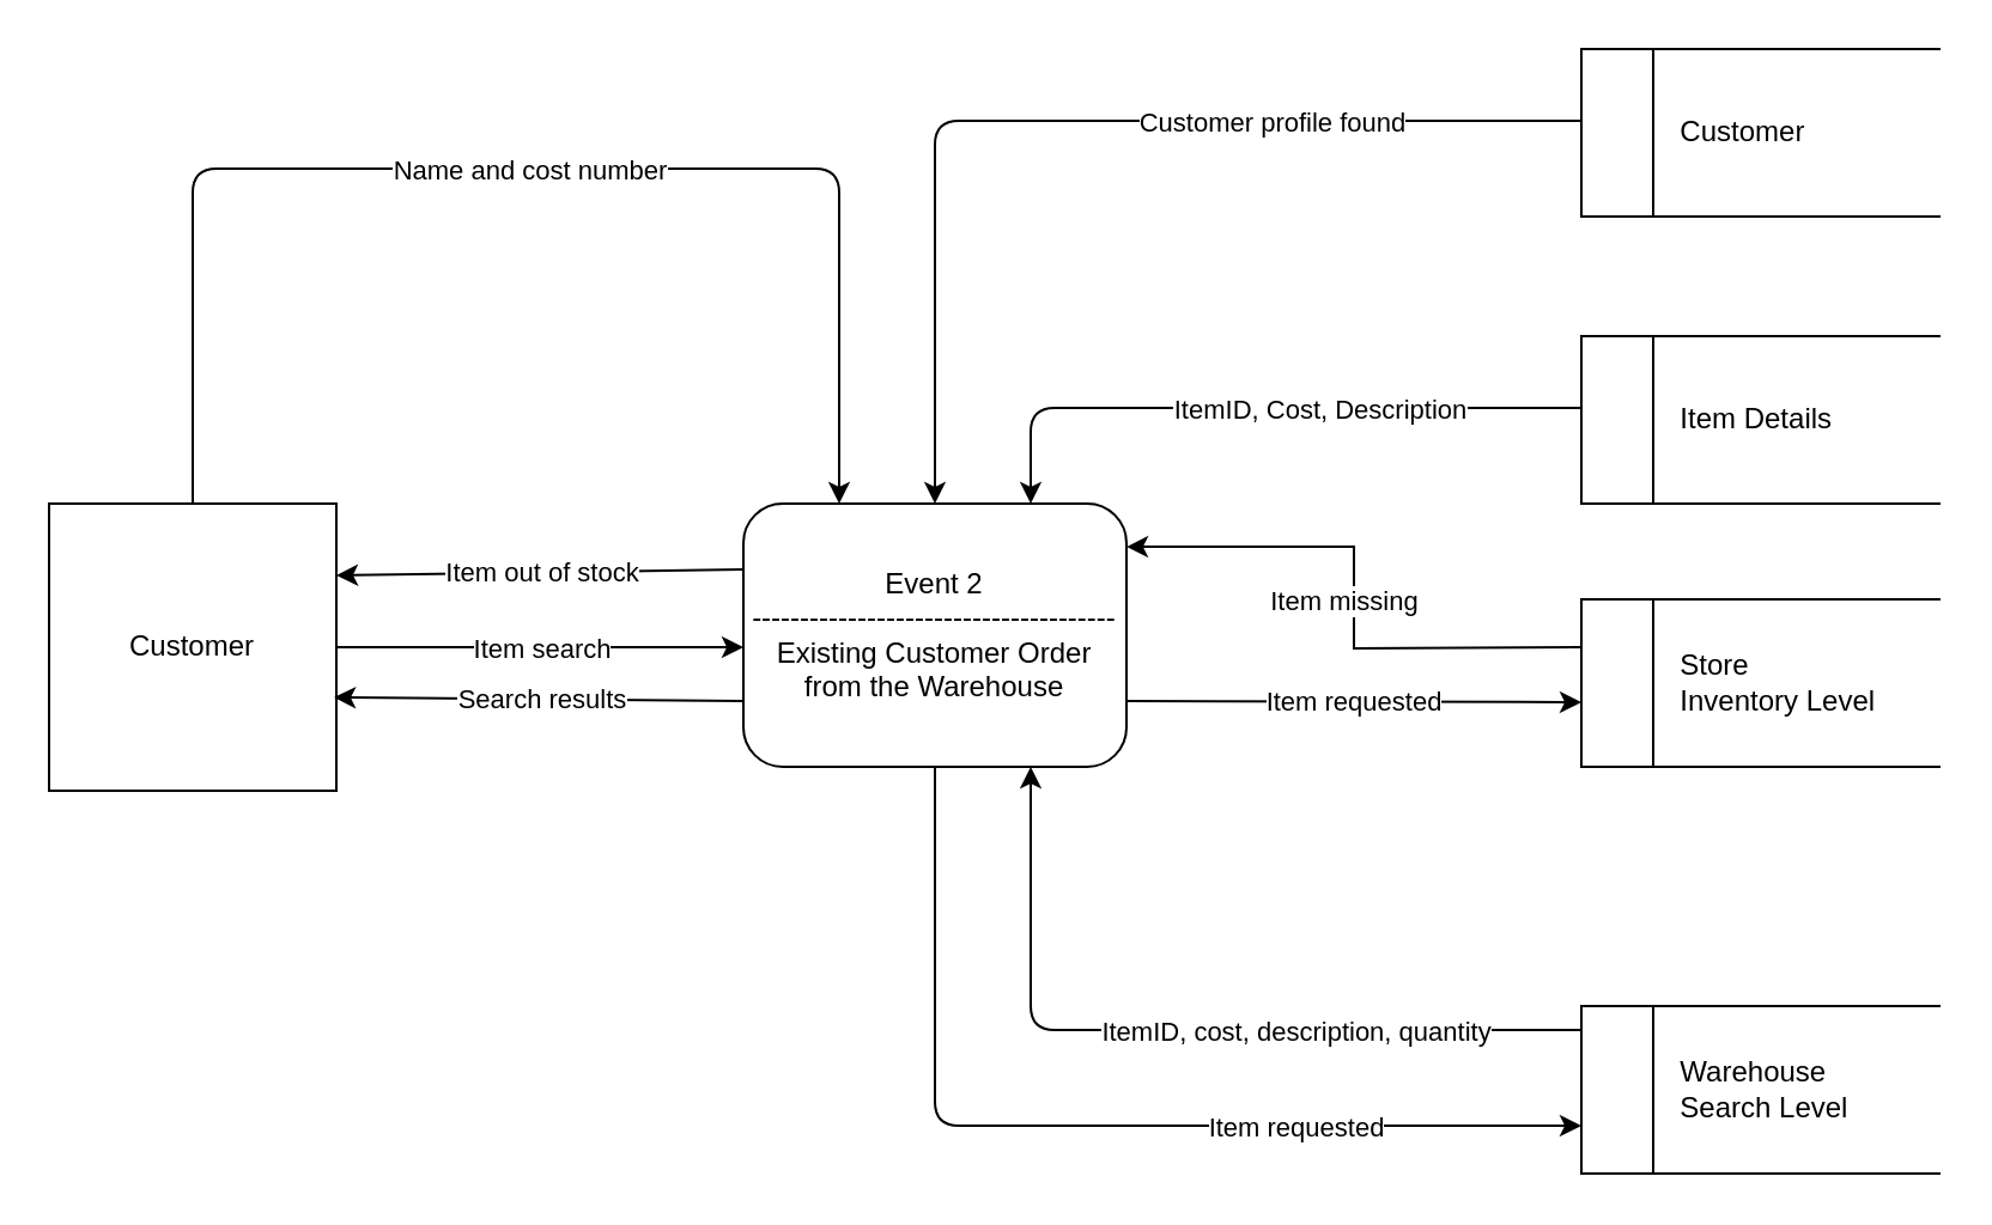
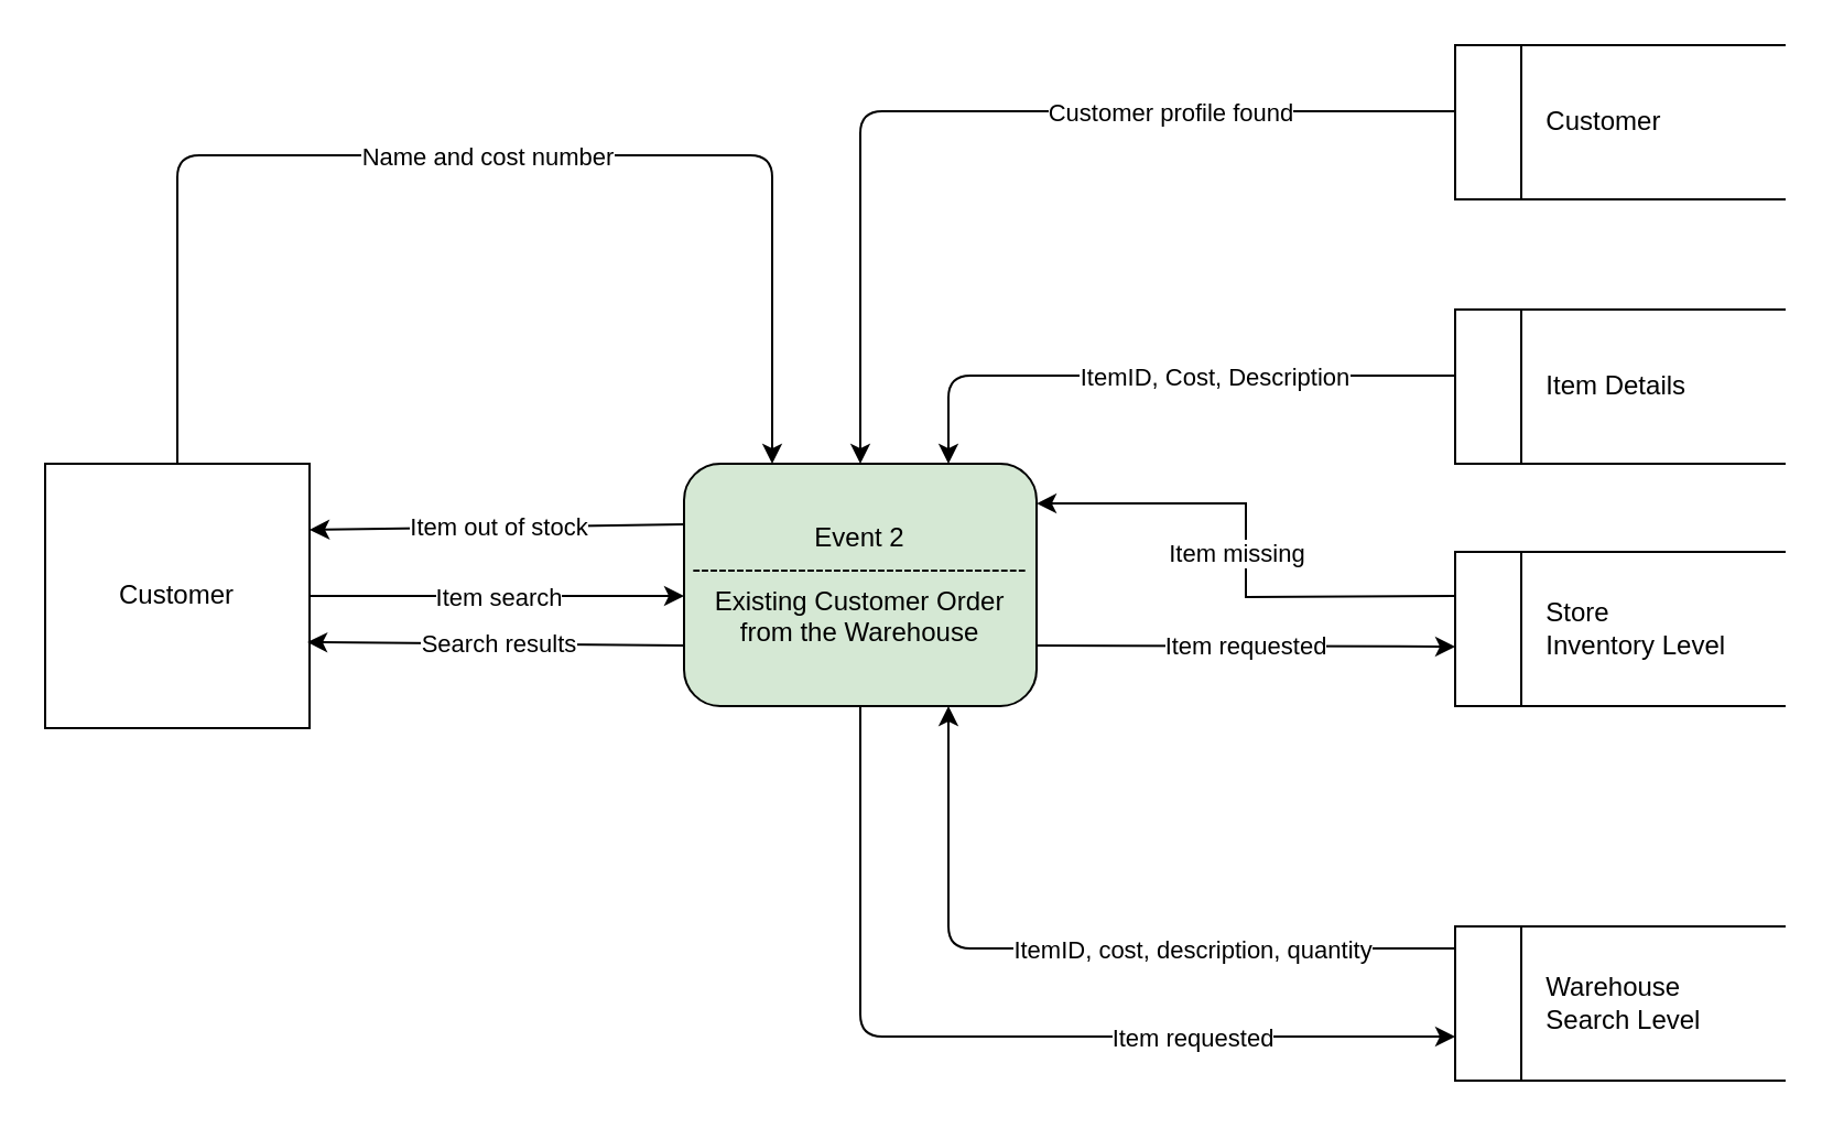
- <mxCell id="2" value="Event 2&lt;br&gt;--------------------------------------&lt;br&gt;Existing Customer Order from the Warehouse" style="rounded=1;whiteSpace=wrap;html=1;" parent="1" vertex="1"><mxGeometry x="310" y="210" width="160" height="110" as="geometry" /></mxCell>
+ <mxCell id="2" value="Event 2&lt;br&gt;--------------------------------------&lt;br&gt;Existing Customer Order from the Warehouse" style="rounded=1;whiteSpace=wrap;html=1;fillColor=#d5e8d4;" parent="1" vertex="1"><mxGeometry x="310" y="210" width="160" height="110" as="geometry" /></mxCell>
